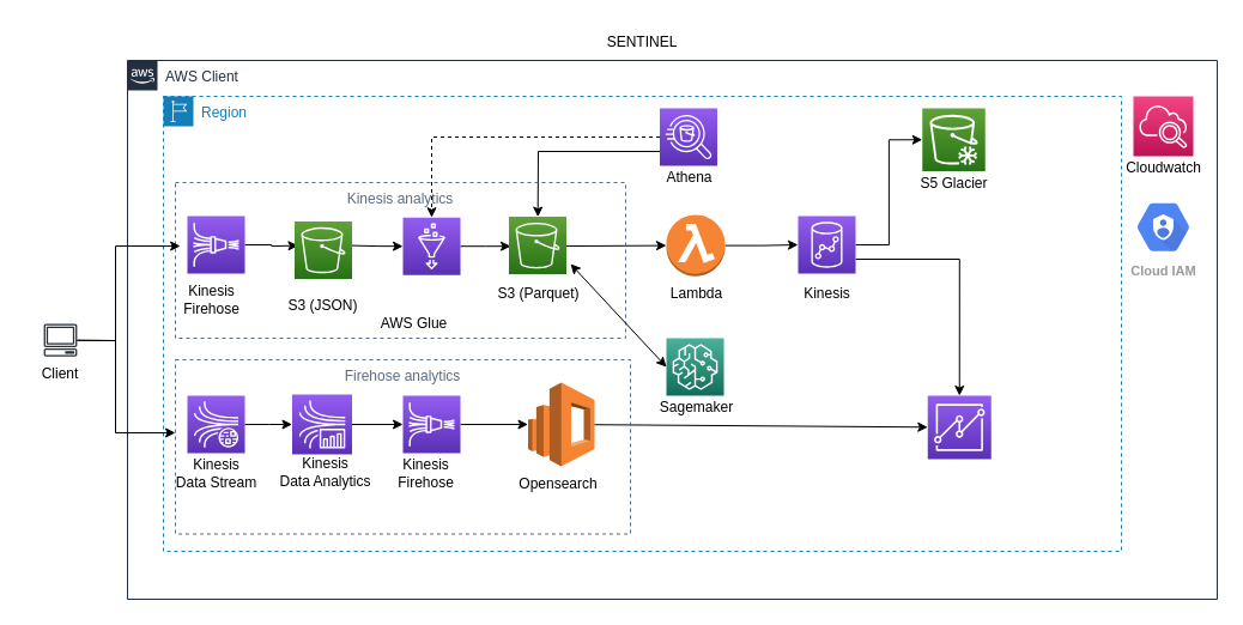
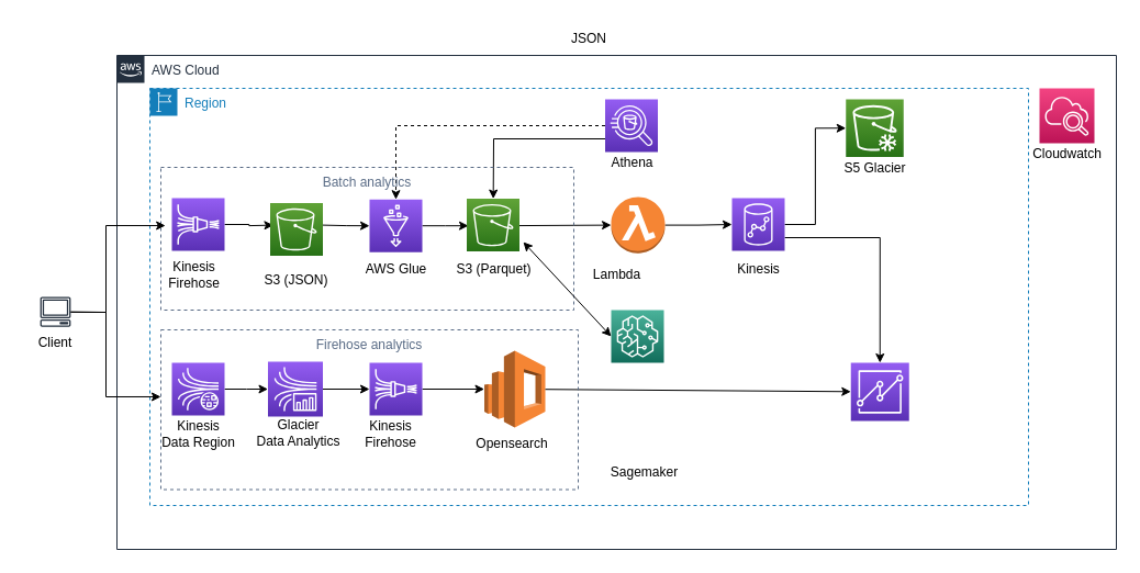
- <mxCell id="54" value="SENTINEL" style="text;html=1;strokeColor=none;fillColor=none;align=center;verticalAlign=middle;whiteSpace=wrap;rounded=0;" parent="1" vertex="1"><mxGeometry x="506" y="20" width="60" height="30" as="geometry" /></mxCell>
+ <mxCell id="54" value="JSON" style="text;html=1;strokeColor=none;fillColor=none;align=center;verticalAlign=middle;whiteSpace=wrap;rounded=0;" parent="1" vertex="1"><mxGeometry x="506" y="20" width="60" height="30" as="geometry" /></mxCell>
- <mxCell id="2" value="AWS Client" style="points=[[0,0],[0.25,0],[0.5,0],[0.75,0],[1,0],[1,0.25],[1,0.5],[1,0.75],[1,1],[0.75,1],[0.5,1],[0.25,1],[0,1],[0,0.75],[0,0.5],[0,0.25]];outlineConnect=0;gradientColor=none;html=1;whiteSpace=wrap;fontSize=12;fontStyle=0;container=1;pointerEvents=0;collapsible=0;recursiveResize=0;shape=mxgraph.aws4.group;grIcon=mxgraph.aws4.group_aws_cloud_alt;strokeColor=#232F3E;fillColor=none;verticalAlign=top;align=left;spacingLeft=30;fontColor=#232F3E;dashed=0;" parent="1" vertex="1"><mxGeometry x="106" y="50" width="910" height="450" as="geometry" /></mxCell>
+ <mxCell id="2" value="AWS Cloud" style="points=[[0,0],[0.25,0],[0.5,0],[0.75,0],[1,0],[1,0.25],[1,0.5],[1,0.75],[1,1],[0.75,1],[0.5,1],[0.25,1],[0,1],[0,0.75],[0,0.5],[0,0.25]];outlineConnect=0;gradientColor=none;html=1;whiteSpace=wrap;fontSize=12;fontStyle=0;container=1;pointerEvents=0;collapsible=0;recursiveResize=0;shape=mxgraph.aws4.group;grIcon=mxgraph.aws4.group_aws_cloud_alt;strokeColor=#232F3E;fillColor=none;verticalAlign=top;align=left;spacingLeft=30;fontColor=#232F3E;dashed=0;" parent="1" vertex="1"><mxGeometry x="106" y="50" width="910" height="450" as="geometry" /></mxCell>
- <mxCell id="43" value="Kinesis analytics" style="fillColor=none;strokeColor=#5A6C86;dashed=1;verticalAlign=top;fontStyle=0;fontColor=#5A6C86;glass=0;" parent="6" vertex="1"><mxGeometry x="10" y="72.0" width="376" height="130" as="geometry" /></mxCell>
+ <mxCell id="43" value="Batch analytics" style="fillColor=none;strokeColor=#5A6C86;dashed=1;verticalAlign=top;fontStyle=0;fontColor=#5A6C86;glass=0;" parent="6" vertex="1"><mxGeometry x="10" y="72.0" width="376" height="130" as="geometry" /></mxCell>
- <mxCell id="5" value="Cloud IAM" style="sketch=0;html=1;fillColor=#5184F3;strokeColor=none;verticalAlign=top;labelPosition=center;verticalLabelPosition=bottom;align=center;spacingTop=-6;fontSize=11;fontStyle=1;fontColor=#999999;shape=mxgraph.gcp2.hexIcon;prIcon=cloud_iam" parent="2" vertex="1"><mxGeometry x="832" y="110" width="66" height="58.5" as="geometry" /></mxCell>
- <mxCell id="29" value="Lambda" style="text;html=1;resizable=0;autosize=1;align=center;verticalAlign=middle;points=[];fillColor=none;strokeColor=none;rounded=0;" parent="6" vertex="1"><mxGeometry x="414.5" y="155" width="60" height="20" as="geometry" /></mxCell>
+ <mxCell id="29" value="Lambda" style="text;html=1;resizable=0;autosize=1;align=center;verticalAlign=middle;points=[];fillColor=none;strokeColor=none;rounded=0;" parent="6" vertex="1"><mxGeometry x="394.5" y="160" width="60" height="20" as="geometry" /></mxCell>
- <mxCell id="20" value="AWS Glue" style="text;html=1;resizable=0;autosize=1;align=center;verticalAlign=middle;points=[];fillColor=none;strokeColor=none;rounded=0;" parent="6" vertex="1"><mxGeometry x="174" y="180" width="70" height="20" as="geometry" /></mxCell>
+ <mxCell id="20" value="AWS Glue" style="text;html=1;resizable=0;autosize=1;align=center;verticalAlign=middle;points=[];fillColor=none;strokeColor=none;rounded=0;" parent="6" vertex="1"><mxGeometry x="189" y="155" width="70" height="20" as="geometry" /></mxCell>
- <mxCell id="36" value="Sagemaker" style="text;html=1;resizable=0;autosize=1;align=center;verticalAlign=middle;points=[];fillColor=none;strokeColor=none;rounded=0;" parent="6" vertex="1"><mxGeometry x="404.5" y="250" width="80" height="20" as="geometry" /></mxCell>
+ <mxCell id="36" value="Sagemaker" style="text;html=1;resizable=0;autosize=1;align=center;verticalAlign=middle;points=[];fillColor=none;strokeColor=none;rounded=0;" parent="6" vertex="1"><mxGeometry x="409.5" y="340" width="80" height="20" as="geometry" /></mxCell>
- <mxCell id="23" value="Kinesis&lt;br&gt;Data Analytics" style="text;html=1;resizable=0;autosize=1;align=center;verticalAlign=middle;points=[];fillColor=none;strokeColor=none;rounded=0;" parent="6" vertex="1"><mxGeometry x="90" y="299" width="90" height="30" as="geometry" /></mxCell>
+ <mxCell id="23" value="Glacier&lt;br&gt;Data Analytics" style="text;html=1;resizable=0;autosize=1;align=center;verticalAlign=middle;points=[];fillColor=none;strokeColor=none;rounded=0;" parent="6" vertex="1"><mxGeometry x="90" y="299" width="90" height="30" as="geometry" /></mxCell>
- <mxCell id="21" value="Kinesis&lt;br&gt;Data Stream" style="text;html=1;resizable=0;autosize=1;align=center;verticalAlign=middle;points=[];fillColor=none;strokeColor=none;rounded=0;" parent="6" vertex="1"><mxGeometry x="4" y="300" width="80" height="30" as="geometry" /></mxCell>
+ <mxCell id="21" value="Kinesis&lt;br&gt;Data Region" style="text;html=1;resizable=0;autosize=1;align=center;verticalAlign=middle;points=[];fillColor=none;strokeColor=none;rounded=0;" parent="6" vertex="1"><mxGeometry x="4" y="300" width="80" height="30" as="geometry" /></mxCell>
